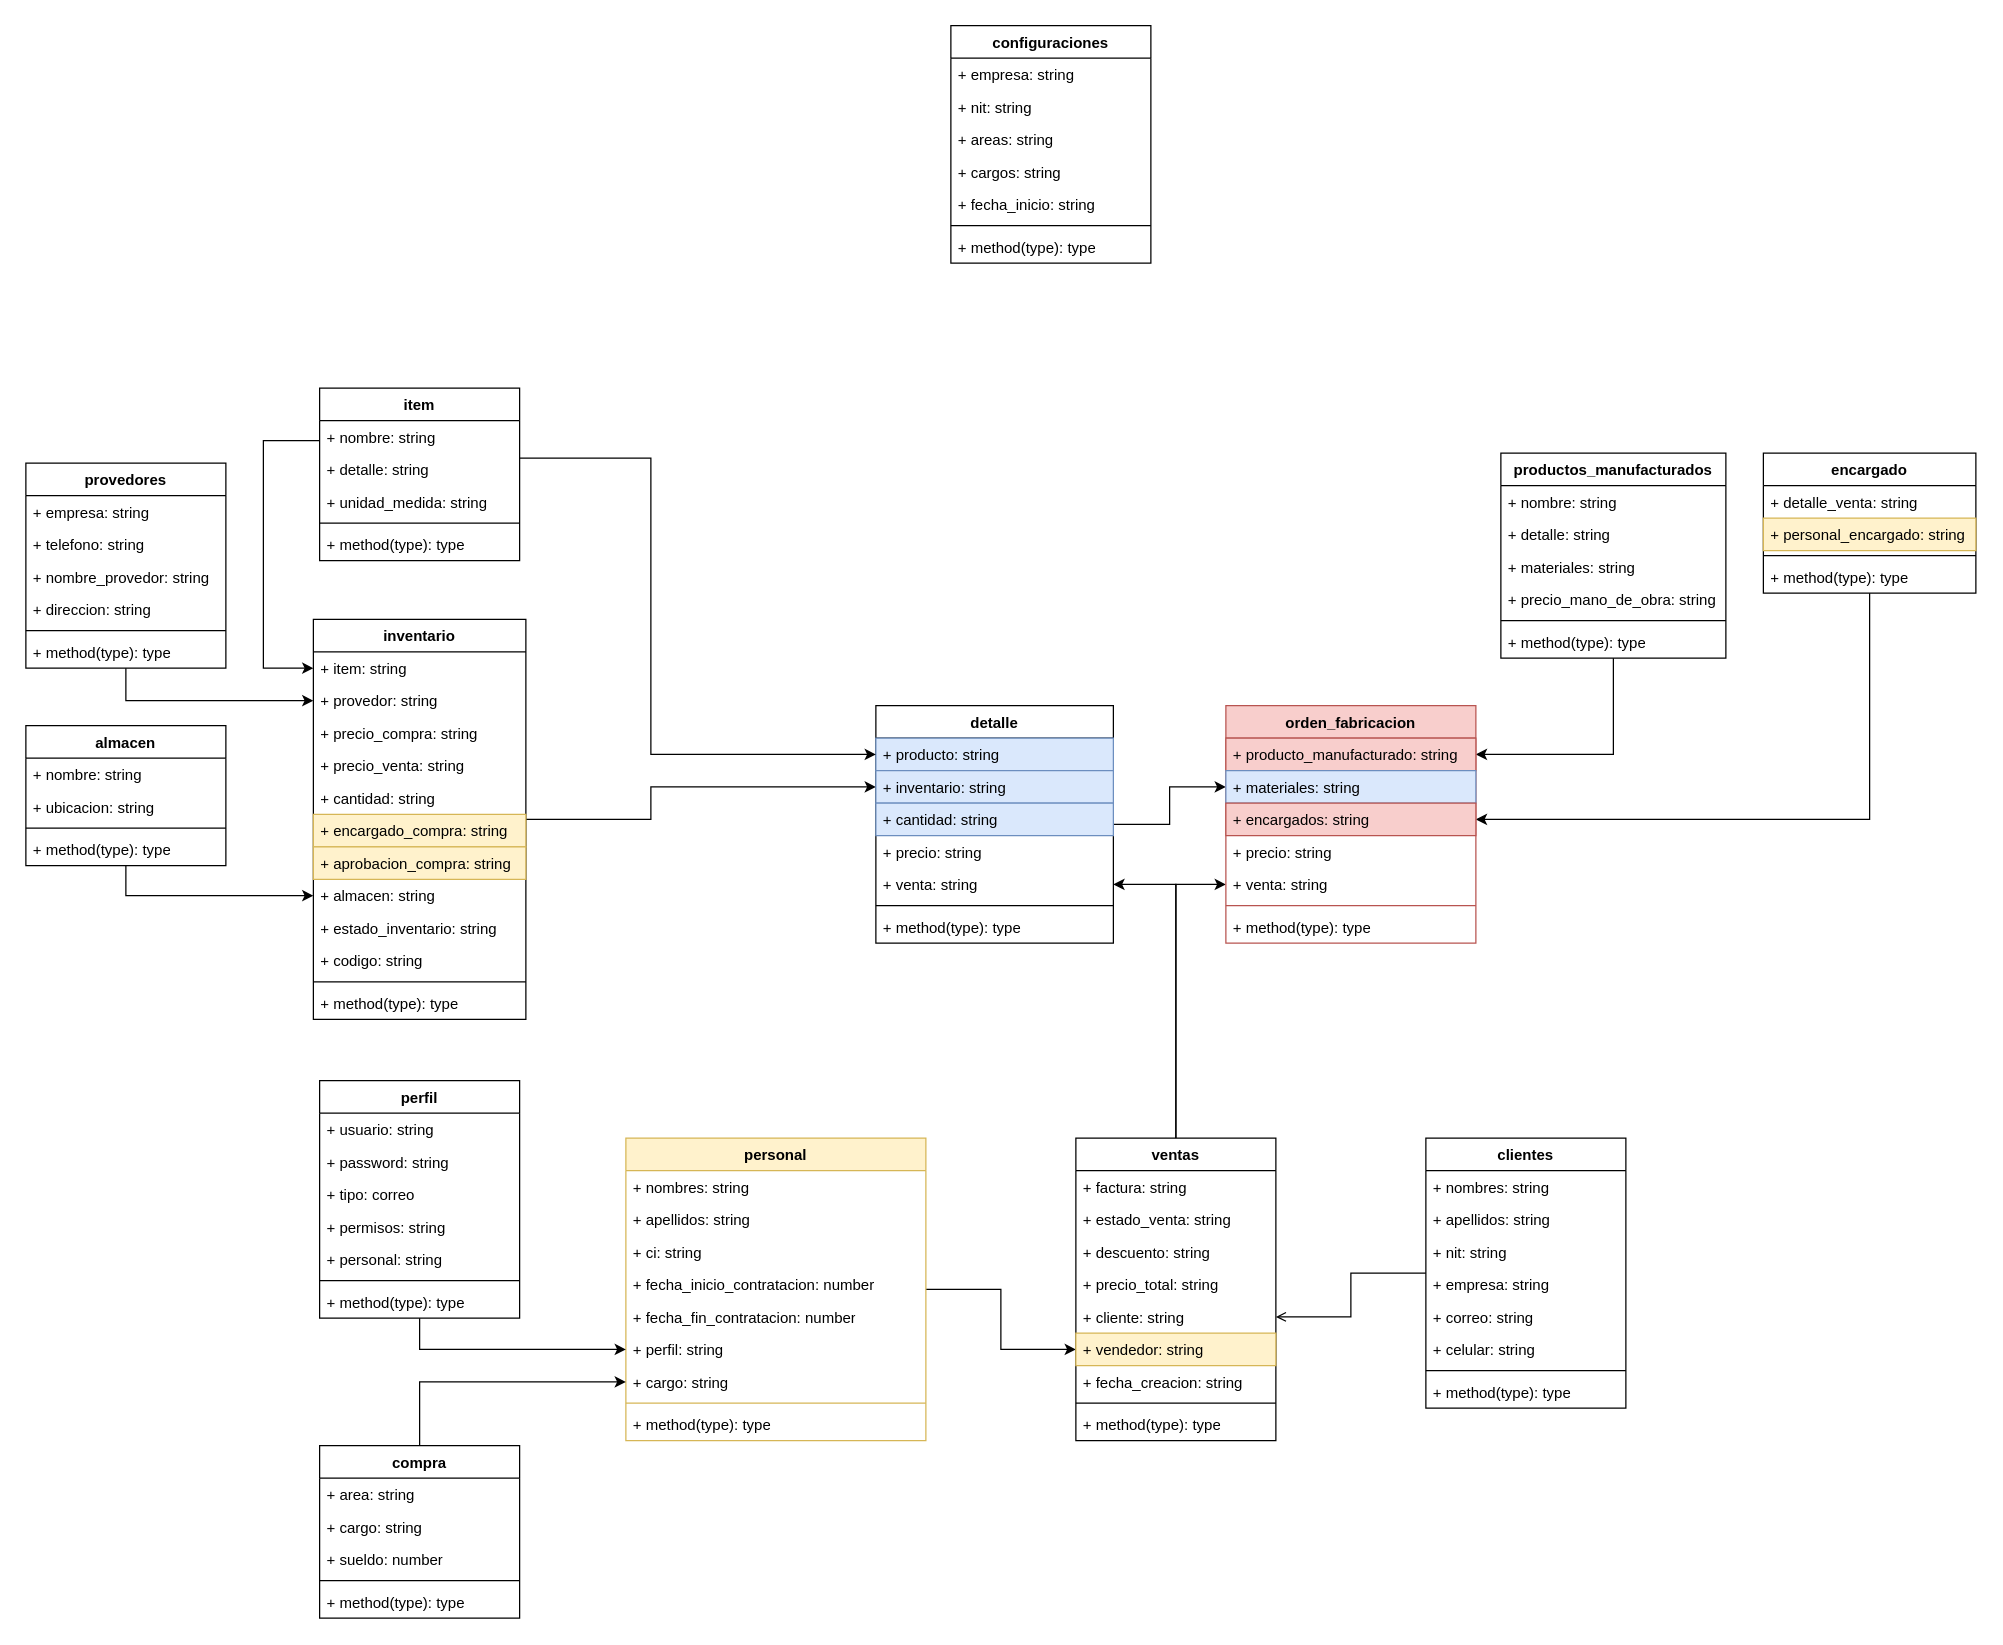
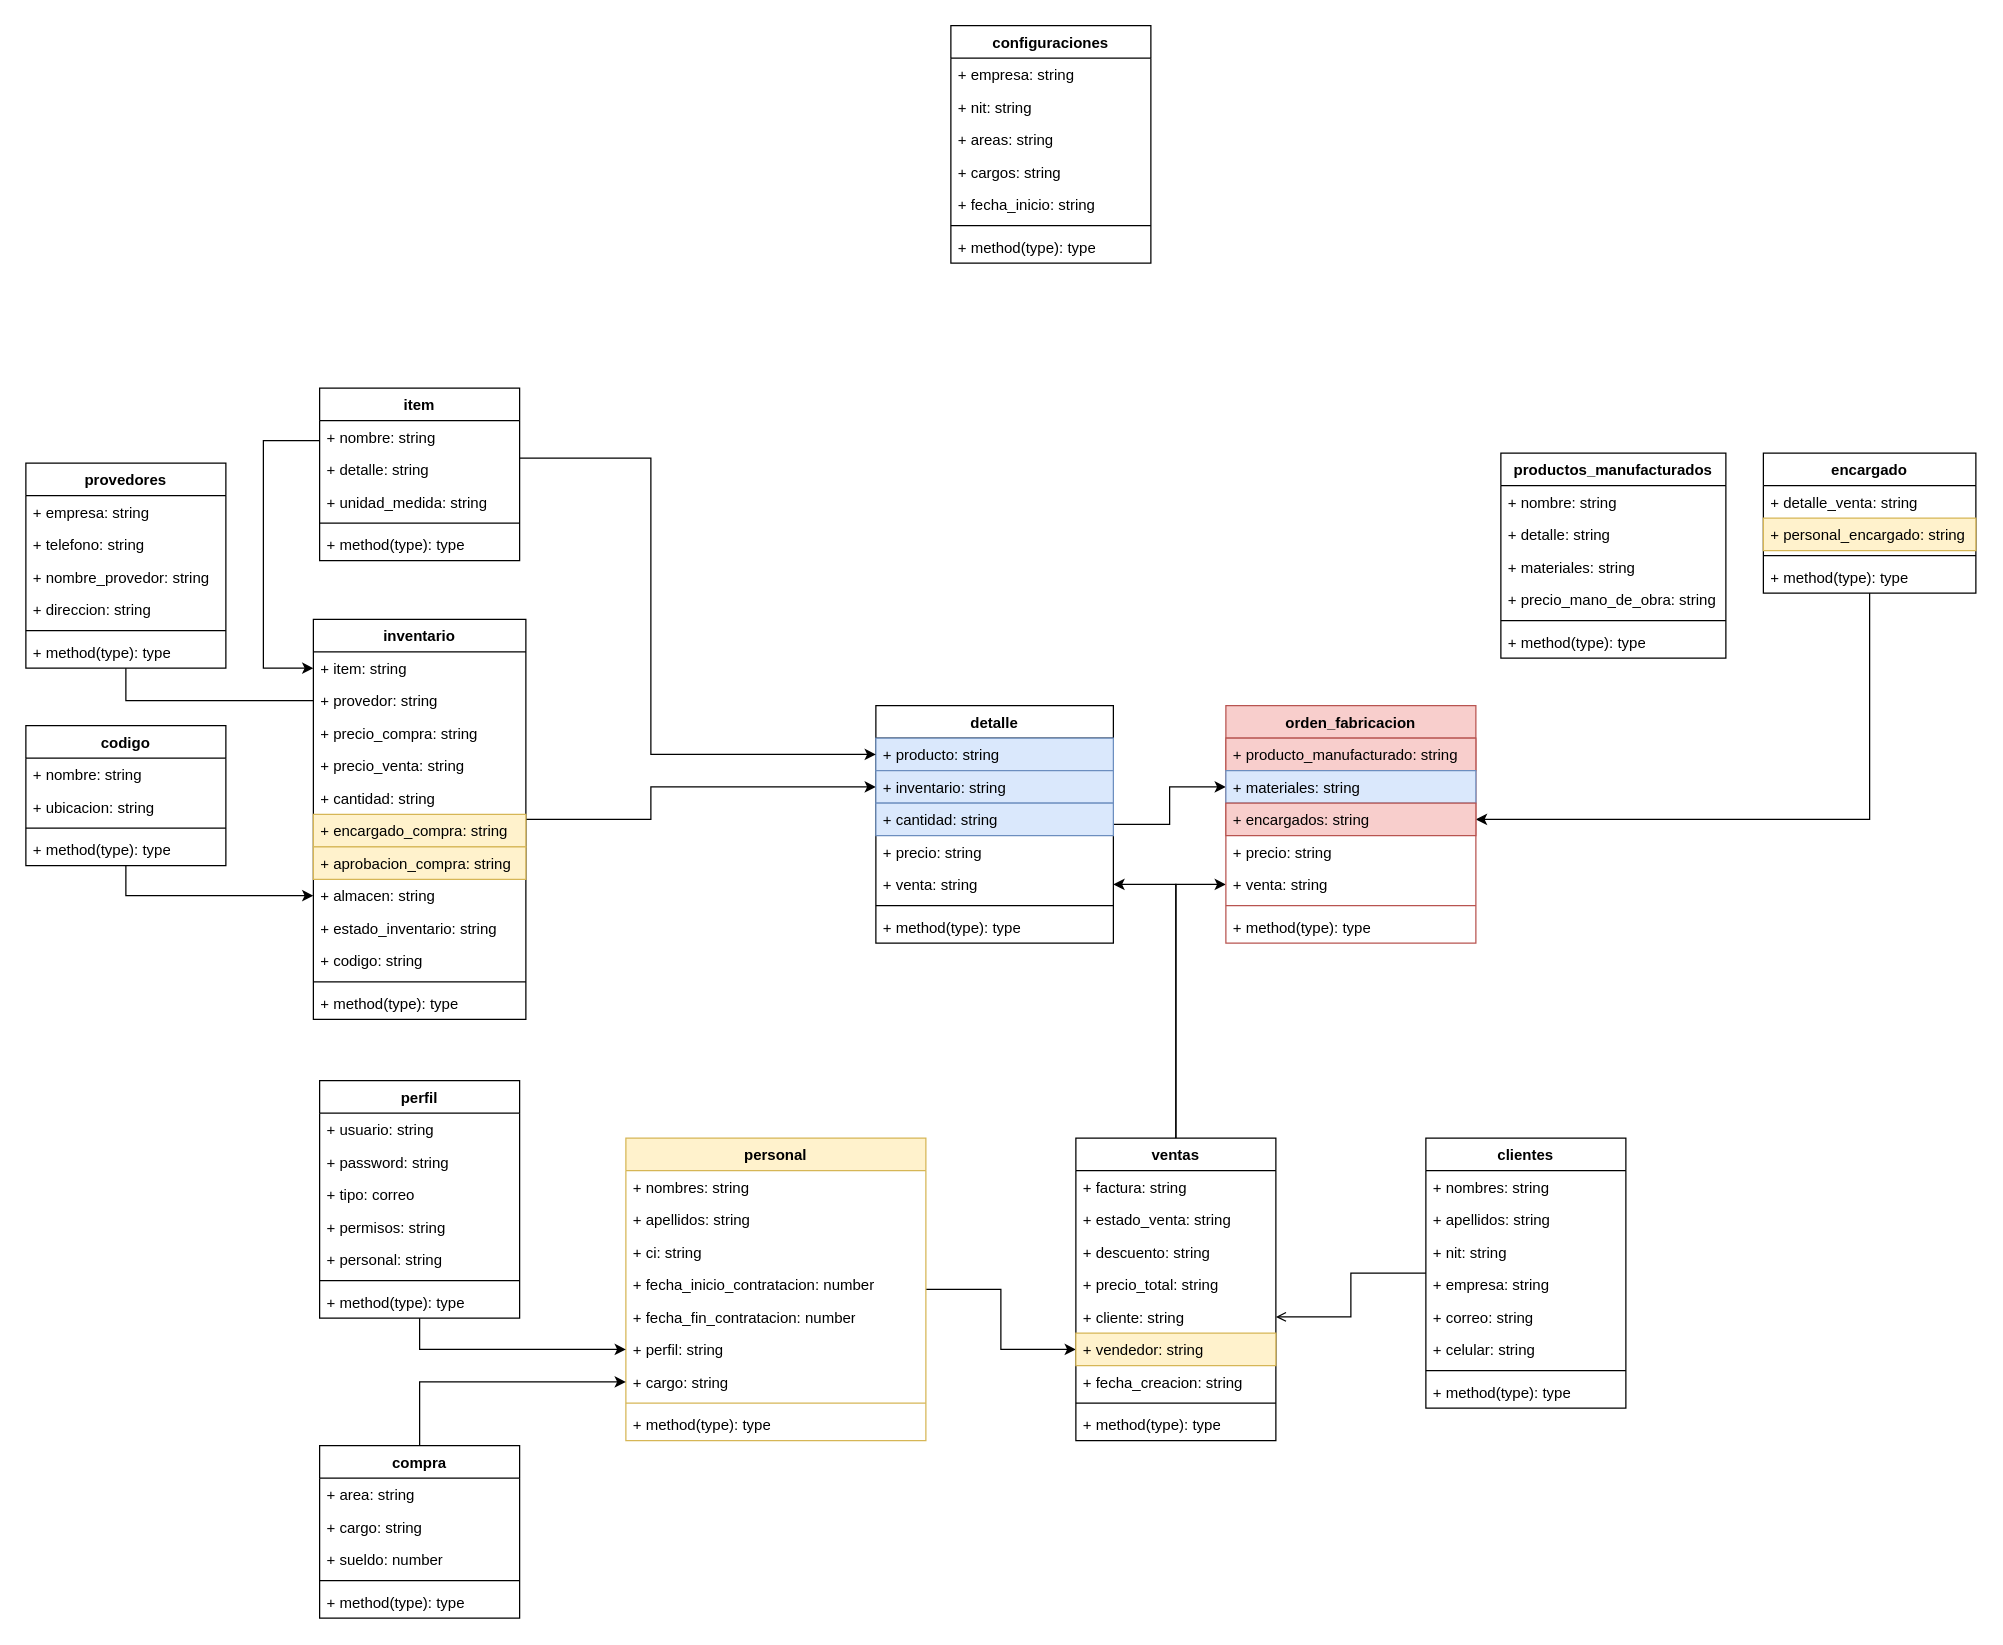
- <mxCell id="96" style="edgeStyle=orthogonalEdgeStyle;rounded=0;orthogonalLoop=1;jettySize=auto;html=1;" parent="1" source="97" target="70" edge="1"><mxGeometry relative="1" as="geometry" /></mxCell>
+ <mxCell id="96" style="edgeStyle=orthogonalEdgeStyle;rounded=0;orthogonalLoop=1;jettySize=auto;html=1;endArrow=none;" parent="1" source="97" target="70" edge="1"><mxGeometry relative="1" as="geometry" /></mxCell>
- <mxCell id="91" value="almacen" style="swimlane;fontStyle=1;align=center;verticalAlign=top;childLayout=stackLayout;horizontal=1;startSize=26;horizontalStack=0;resizeParent=1;resizeParentMax=0;resizeLast=0;collapsible=1;marginBottom=0;whiteSpace=wrap;html=1;" parent="1" vertex="1"><mxGeometry x="20" y="580" width="160" height="112" as="geometry" /></mxCell>
+ <mxCell id="91" value="codigo" style="swimlane;fontStyle=1;align=center;verticalAlign=top;childLayout=stackLayout;horizontal=1;startSize=26;horizontalStack=0;resizeParent=1;resizeParentMax=0;resizeLast=0;collapsible=1;marginBottom=0;whiteSpace=wrap;html=1;" parent="1" vertex="1"><mxGeometry x="20" y="580" width="160" height="112" as="geometry" /></mxCell>
- <mxCell id="59" style="edgeStyle=orthogonalEdgeStyle;rounded=0;orthogonalLoop=1;jettySize=auto;html=1;" parent="1" source="60" target="119" edge="1"><mxGeometry relative="1" as="geometry" /></mxCell>
